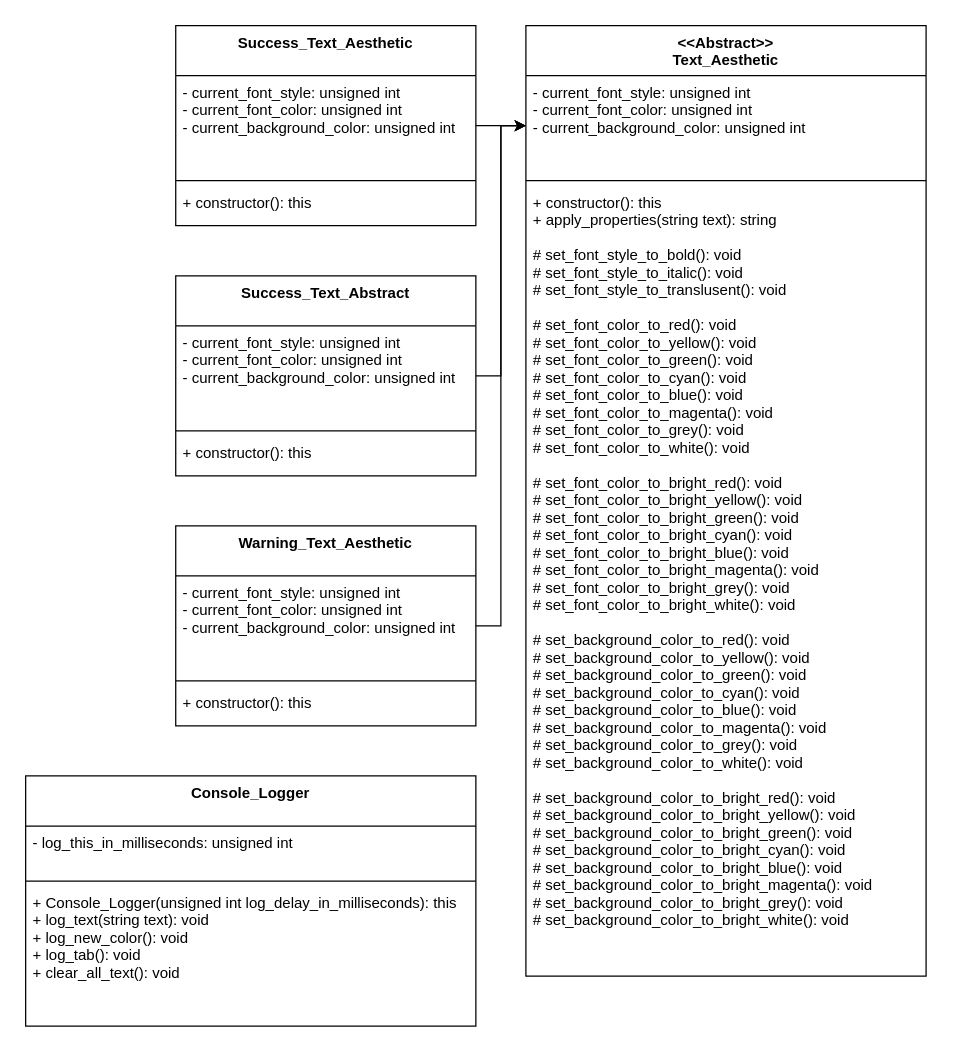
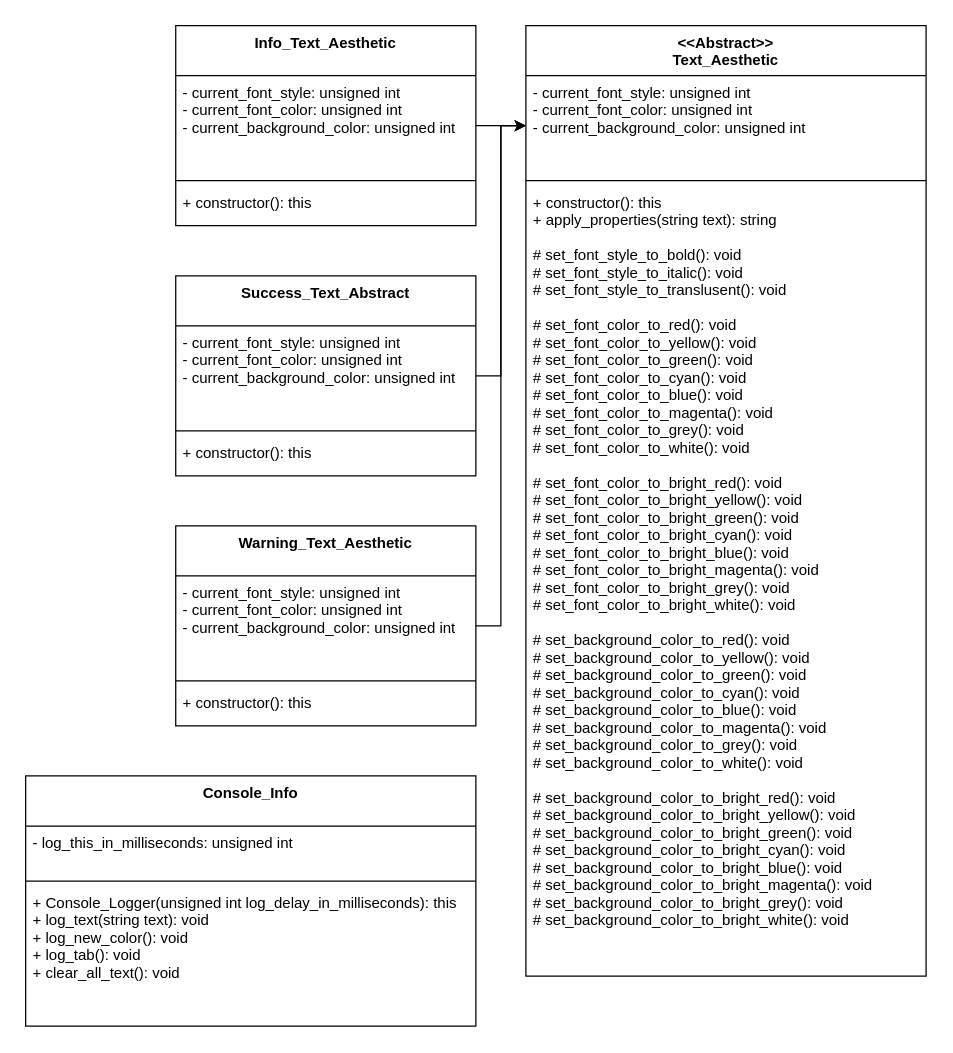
- <mxCell id="11" value="Success_Text_Aesthetic" style="swimlane;fontStyle=1;align=center;verticalAlign=top;childLayout=stackLayout;horizontal=1;startSize=40;horizontalStack=0;resizeParent=1;resizeParentMax=0;resizeLast=0;collapsible=1;marginBottom=0;" parent="1" vertex="1"><mxGeometry x="140" y="20" width="240" height="160" as="geometry" /></mxCell>
+ <mxCell id="11" value="Info_Text_Aesthetic" style="swimlane;fontStyle=1;align=center;verticalAlign=top;childLayout=stackLayout;horizontal=1;startSize=40;horizontalStack=0;resizeParent=1;resizeParentMax=0;resizeLast=0;collapsible=1;marginBottom=0;" parent="1" vertex="1"><mxGeometry x="140" y="20" width="240" height="160" as="geometry" /></mxCell>
- <mxCell id="6" value="Console_Logger" style="swimlane;fontStyle=1;align=center;verticalAlign=top;childLayout=stackLayout;horizontal=1;startSize=40;horizontalStack=0;resizeParent=1;resizeParentMax=0;resizeLast=0;collapsible=1;marginBottom=0;" parent="1" vertex="1"><mxGeometry x="20" y="620" width="360" height="200" as="geometry" /></mxCell>
+ <mxCell id="6" value="Console_Info" style="swimlane;fontStyle=1;align=center;verticalAlign=top;childLayout=stackLayout;horizontal=1;startSize=40;horizontalStack=0;resizeParent=1;resizeParentMax=0;resizeLast=0;collapsible=1;marginBottom=0;" parent="1" vertex="1"><mxGeometry x="20" y="620" width="360" height="200" as="geometry" /></mxCell>
